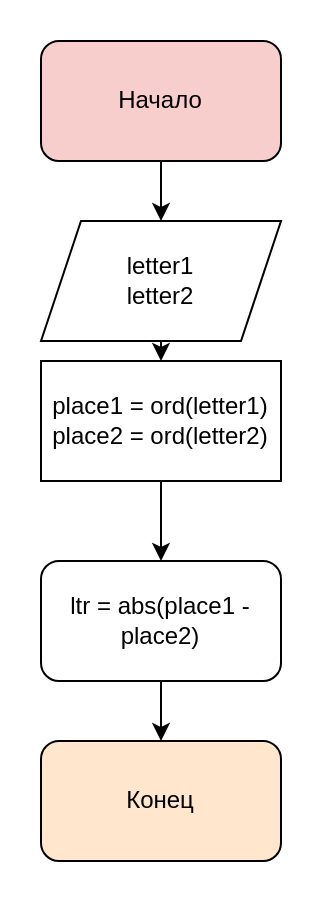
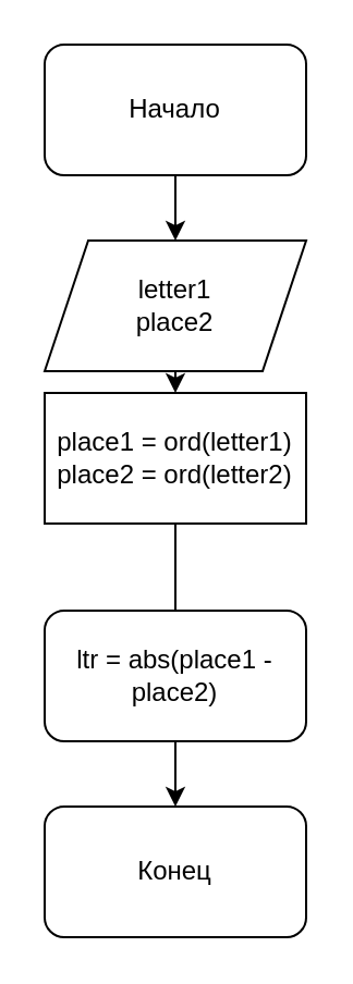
- <mxCell id="3" value="Начало" style="rounded=1;whiteSpace=wrap;html=1;fillColor=#f8cecc;" vertex="1" parent="1"><mxGeometry x="20" y="20" width="120" height="60" as="geometry" /></mxCell>
+ <mxCell id="3" value="Начало" style="rounded=1;whiteSpace=wrap;html=1;" vertex="1" parent="1"><mxGeometry x="20" y="20" width="120" height="60" as="geometry" /></mxCell>
- <mxCell id="5" value="letter1&lt;br&gt;letter2" style="shape=parallelogram;perimeter=parallelogramPerimeter;whiteSpace=wrap;html=1;fixedSize=1;" vertex="1" parent="1"><mxGeometry x="20" y="110" width="120" height="60" as="geometry" /></mxCell>
+ <mxCell id="5" value="letter1&lt;br&gt;place2" style="shape=parallelogram;perimeter=parallelogramPerimeter;whiteSpace=wrap;html=1;fixedSize=1;" vertex="1" parent="1"><mxGeometry x="20" y="110" width="120" height="60" as="geometry" /></mxCell>
- <mxCell id="6" style="edgeStyle=orthogonalEdgeStyle;rounded=0;orthogonalLoop=1;jettySize=auto;html=1;exitX=0.5;exitY=1;exitDx=0;exitDy=0;" edge="1" parent="1" source="7" target="9"><mxGeometry relative="1" as="geometry" /></mxCell>
+ <mxCell id="6" style="edgeStyle=orthogonalEdgeStyle;rounded=0;orthogonalLoop=1;jettySize=auto;html=1;exitX=0.5;exitY=1;exitDx=0;exitDy=0;endArrow=none;" edge="1" parent="1" source="7" target="9"><mxGeometry relative="1" as="geometry" /></mxCell>
- <mxCell id="10" value="Конец" style="rounded=1;whiteSpace=wrap;html=1;fillColor=#ffe6cc;" vertex="1" parent="1"><mxGeometry x="20" y="370" width="120" height="60" as="geometry" /></mxCell>
+ <mxCell id="10" value="Конец" style="rounded=1;whiteSpace=wrap;html=1;" vertex="1" parent="1"><mxGeometry x="20" y="370" width="120" height="60" as="geometry" /></mxCell>
